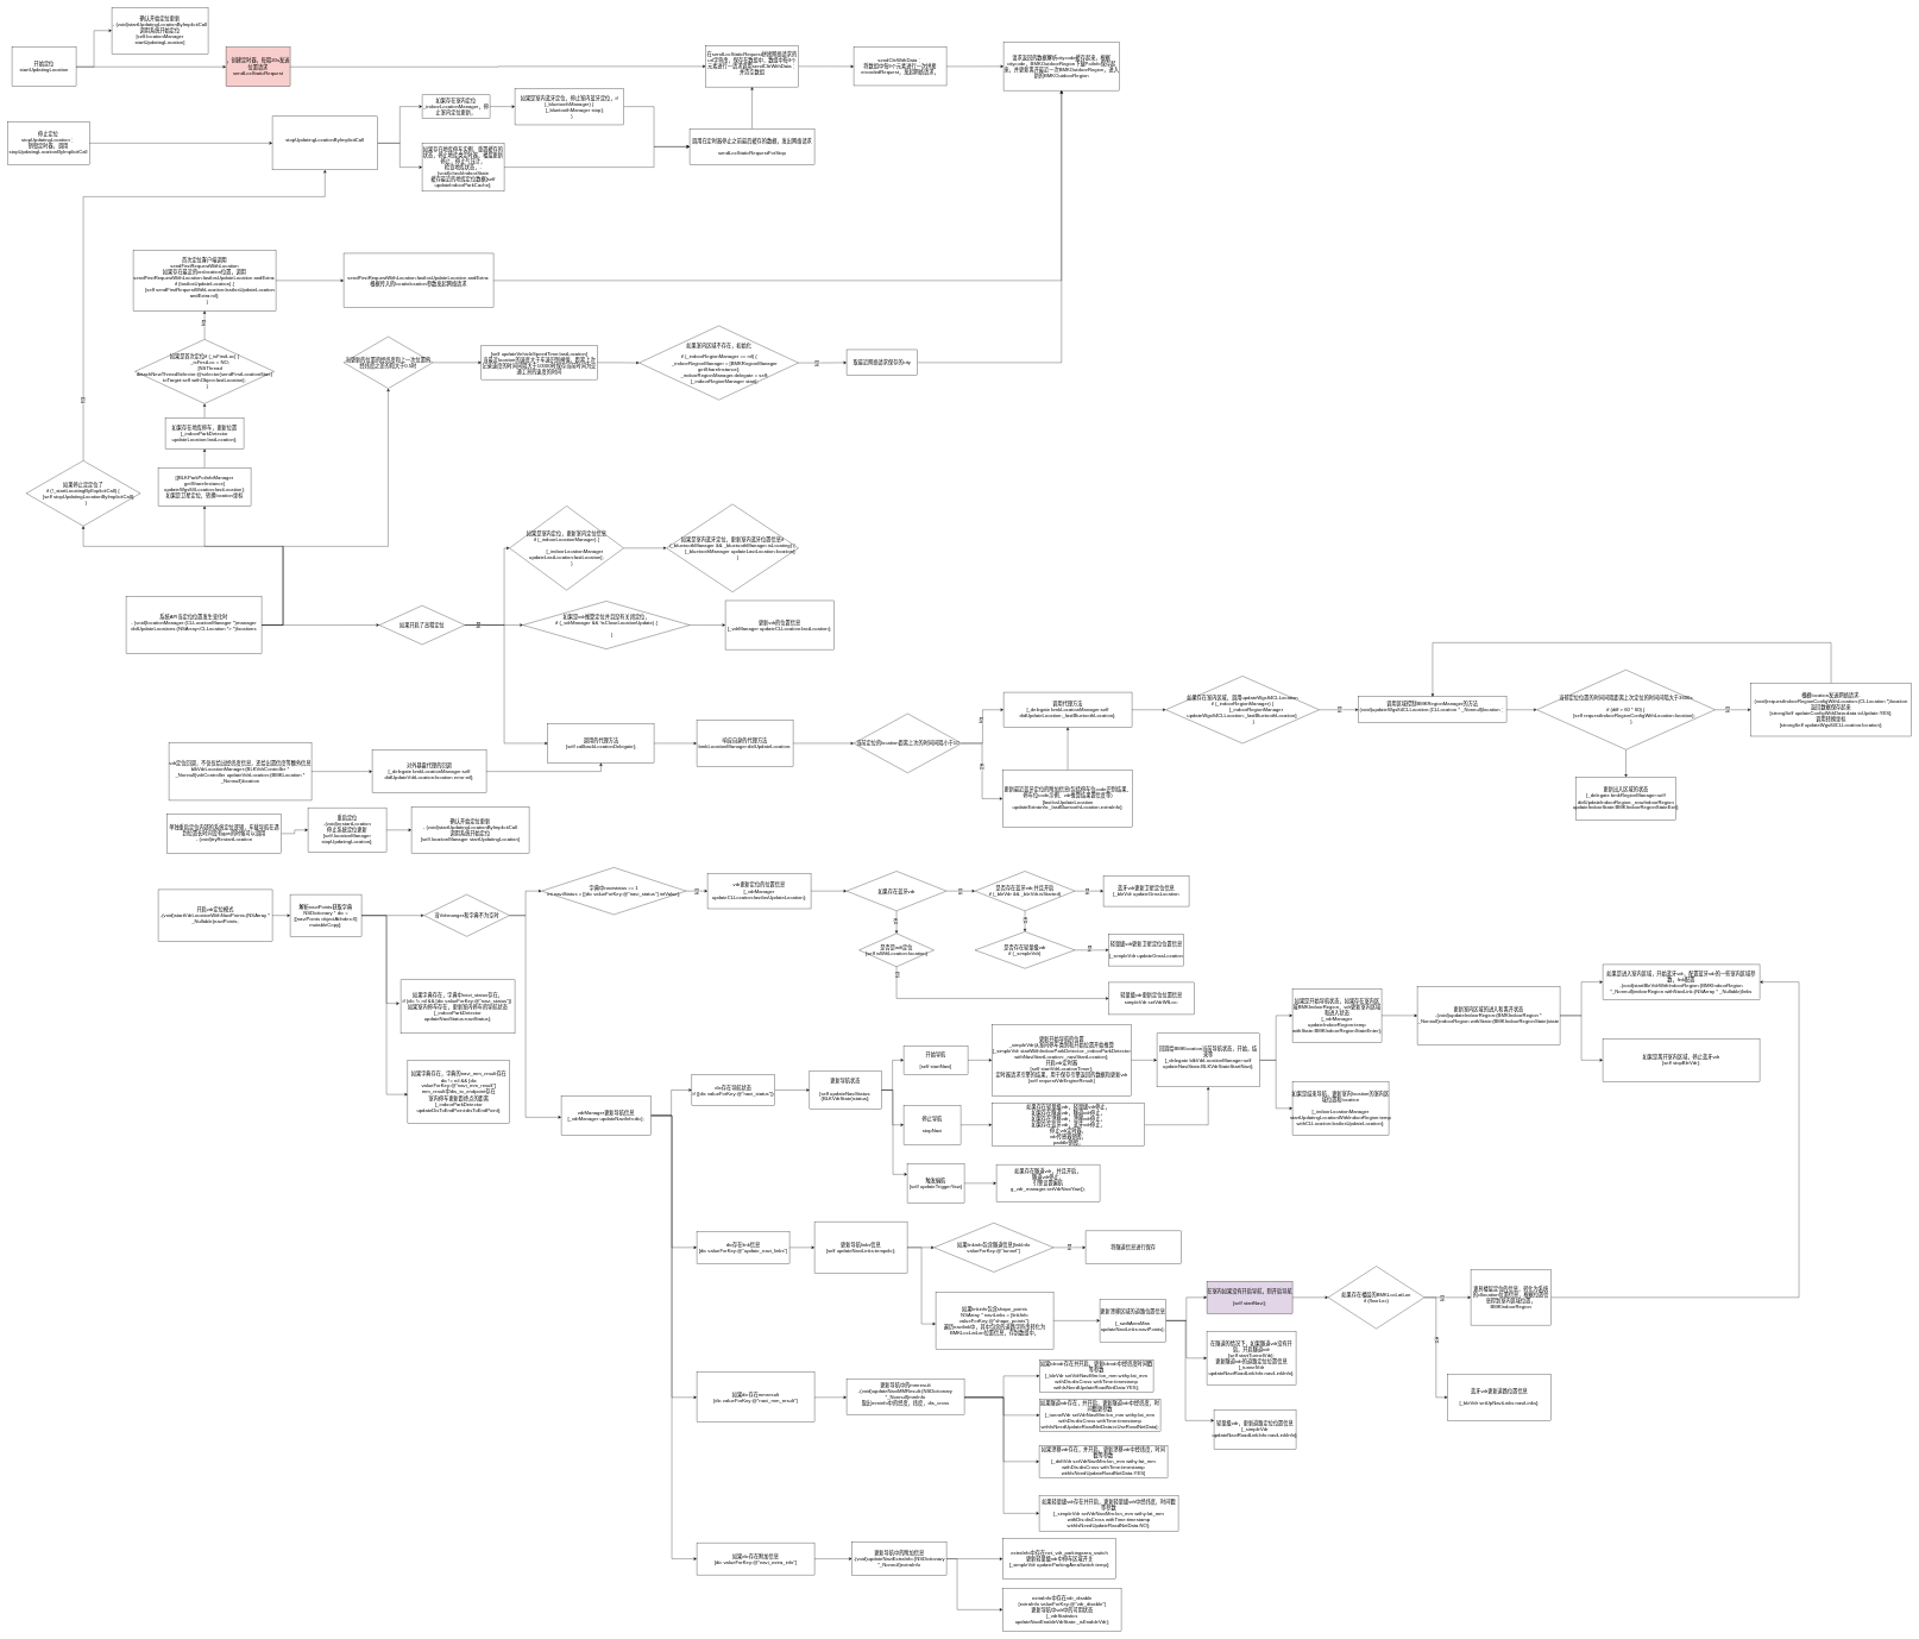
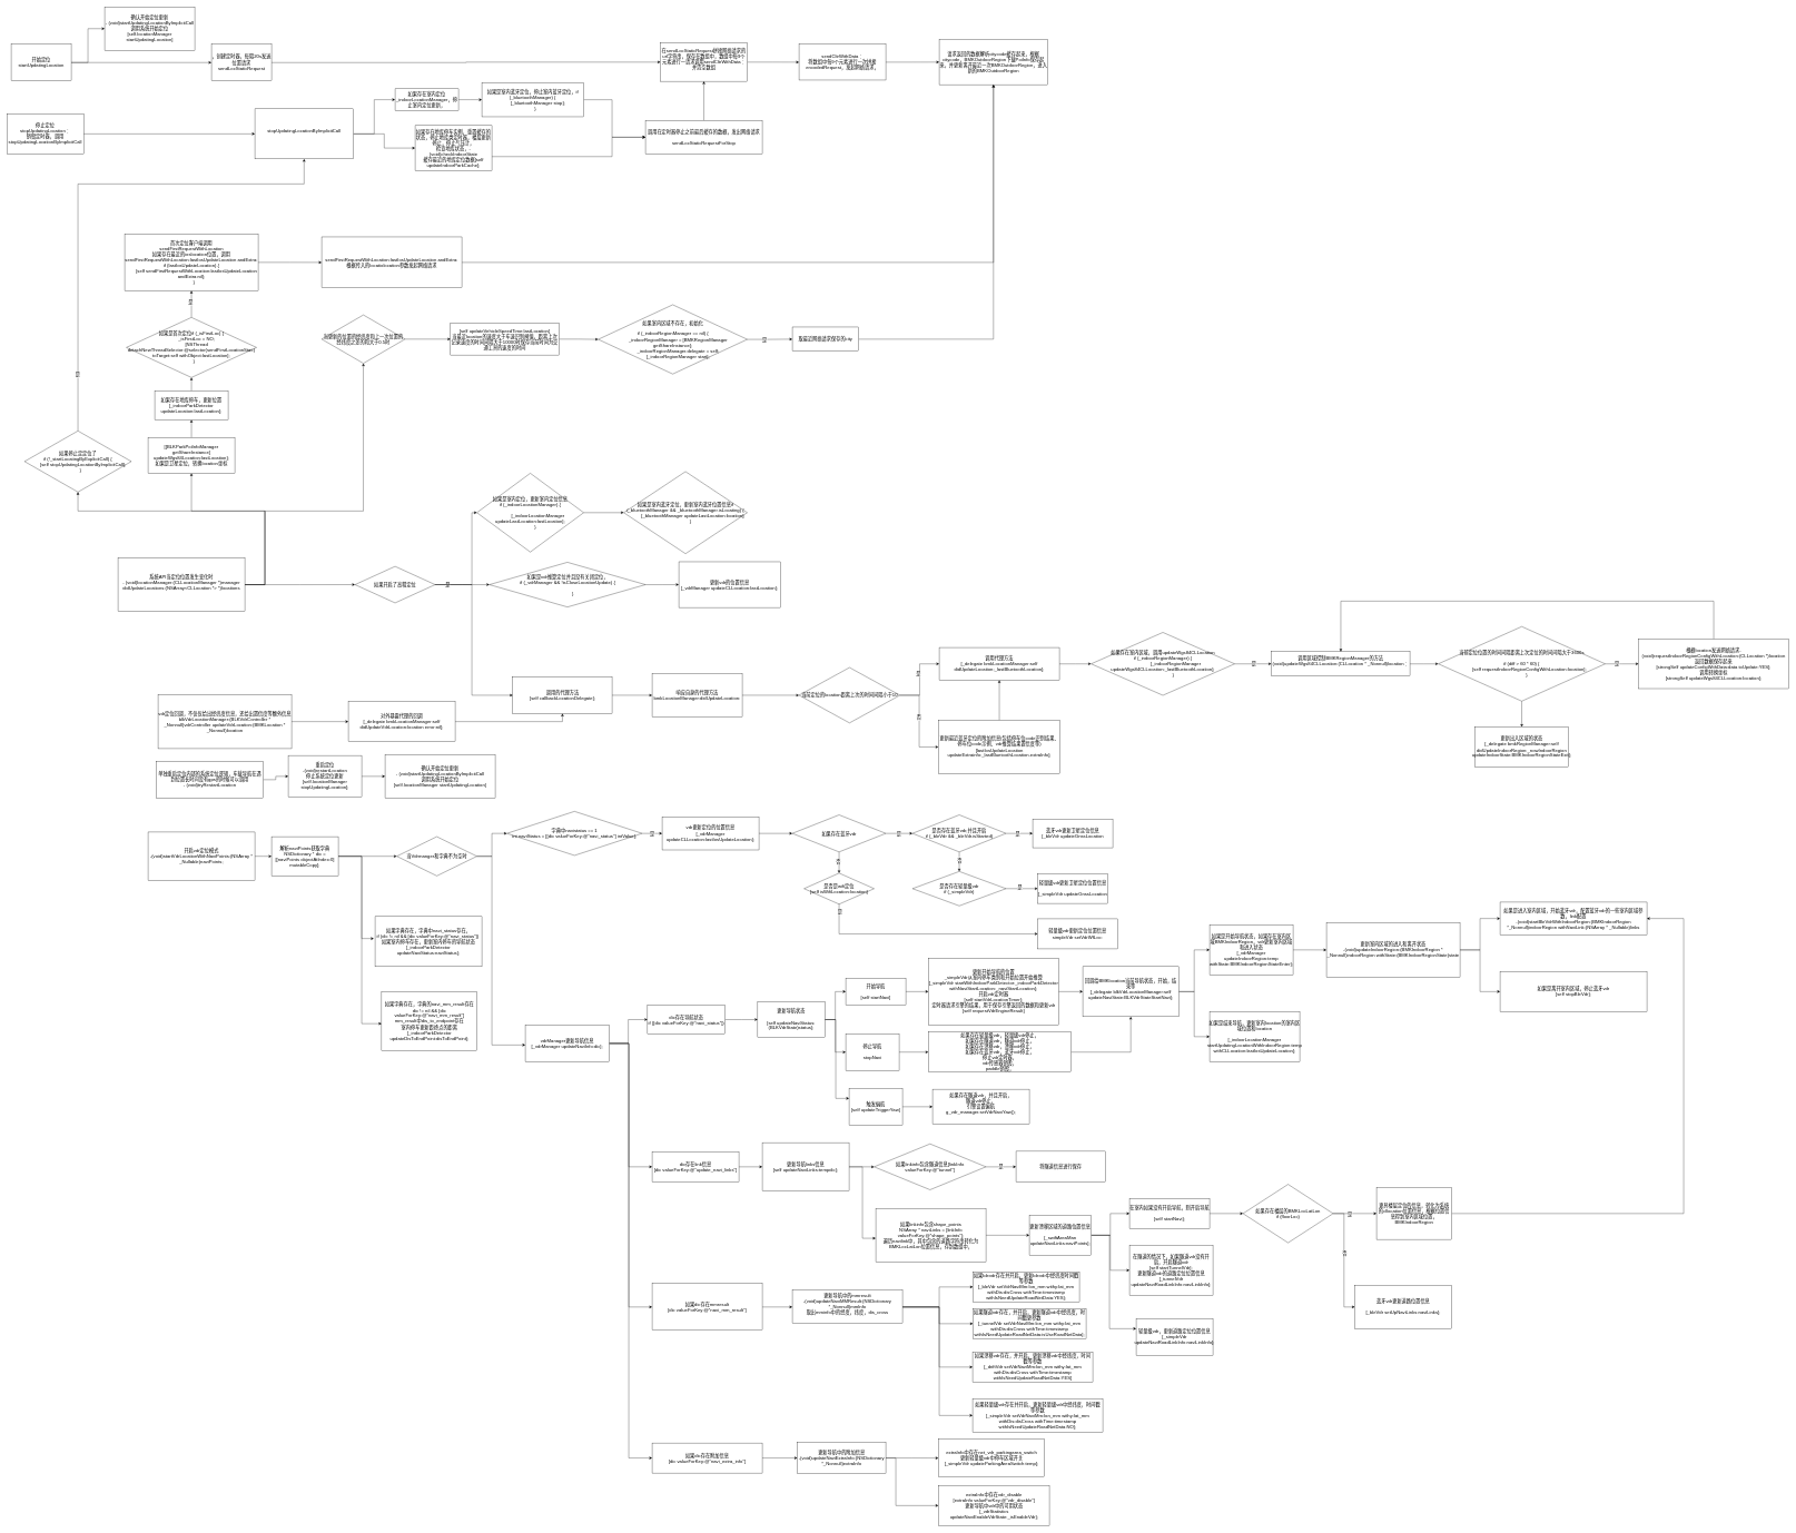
- <mxCell id="3" value="，创建定时器，每隔20s发送位置请求sendLocStaticRequest" style="rounded=0;whiteSpace=wrap;fontSize=14;fillColor=#f8cecc;" vertex="1" parent="1"><mxGeometry x="633" y="131.25" width="180" height="110" as="geometry" /></mxCell>
+ <mxCell id="3" value="，创建定时器，每隔20s发送位置请求sendLocStaticRequest" style="rounded=0;whiteSpace=wrap;fontSize=14;" vertex="1" parent="1"><mxGeometry x="633" y="131.25" width="180" height="110" as="geometry" /></mxCell>
- <mxCell id="16" value="如果存在地库停车实例，重置缓存的状态，停止地库类定时器，楼层更新停止，停止气压计，&#10;检查地库状态，-(void)checkIndoorState&#10;缓存最近的地库定位数据[self updateIndoorParkCache];" style="whiteSpace=wrap;fontSize=14;rounded=0;" vertex="1" parent="1"><mxGeometry x="1183" y="400" width="230" height="135" as="geometry" /></mxCell>
+ <mxCell id="16" value="如果存在地库停车实例，重置缓存的状态，停止地库类定时器，楼层更新停止，停止气压计，&#10;检查地库状态，-(void)checkIndoorState&#10;缓存最近的地库定位数据[self updateIndoorParkCache];" style="whiteSpace=wrap;fontSize=14;rounded=0;" vertex="1" parent="1"><mxGeometry x="1243" y="375" width="230" height="135" as="geometry" /></mxCell>
- <mxCell id="166" value="在室内如果没有开启导航，则开启导航&#10;&#10;[self startNavi];" style="whiteSpace=wrap;fontSize=14;rounded=0;fillColor=#e1d5e7;" vertex="1" parent="1"><mxGeometry x="3383" y="3590" width="240" height="90" as="geometry" /></mxCell>
+ <mxCell id="166" value="在室内如果没有开启导航，则开启导航&#10;&#10;[self startNavi];" style="whiteSpace=wrap;fontSize=14;rounded=0;" vertex="1" parent="1"><mxGeometry x="3383" y="3590" width="240" height="90" as="geometry" /></mxCell>
